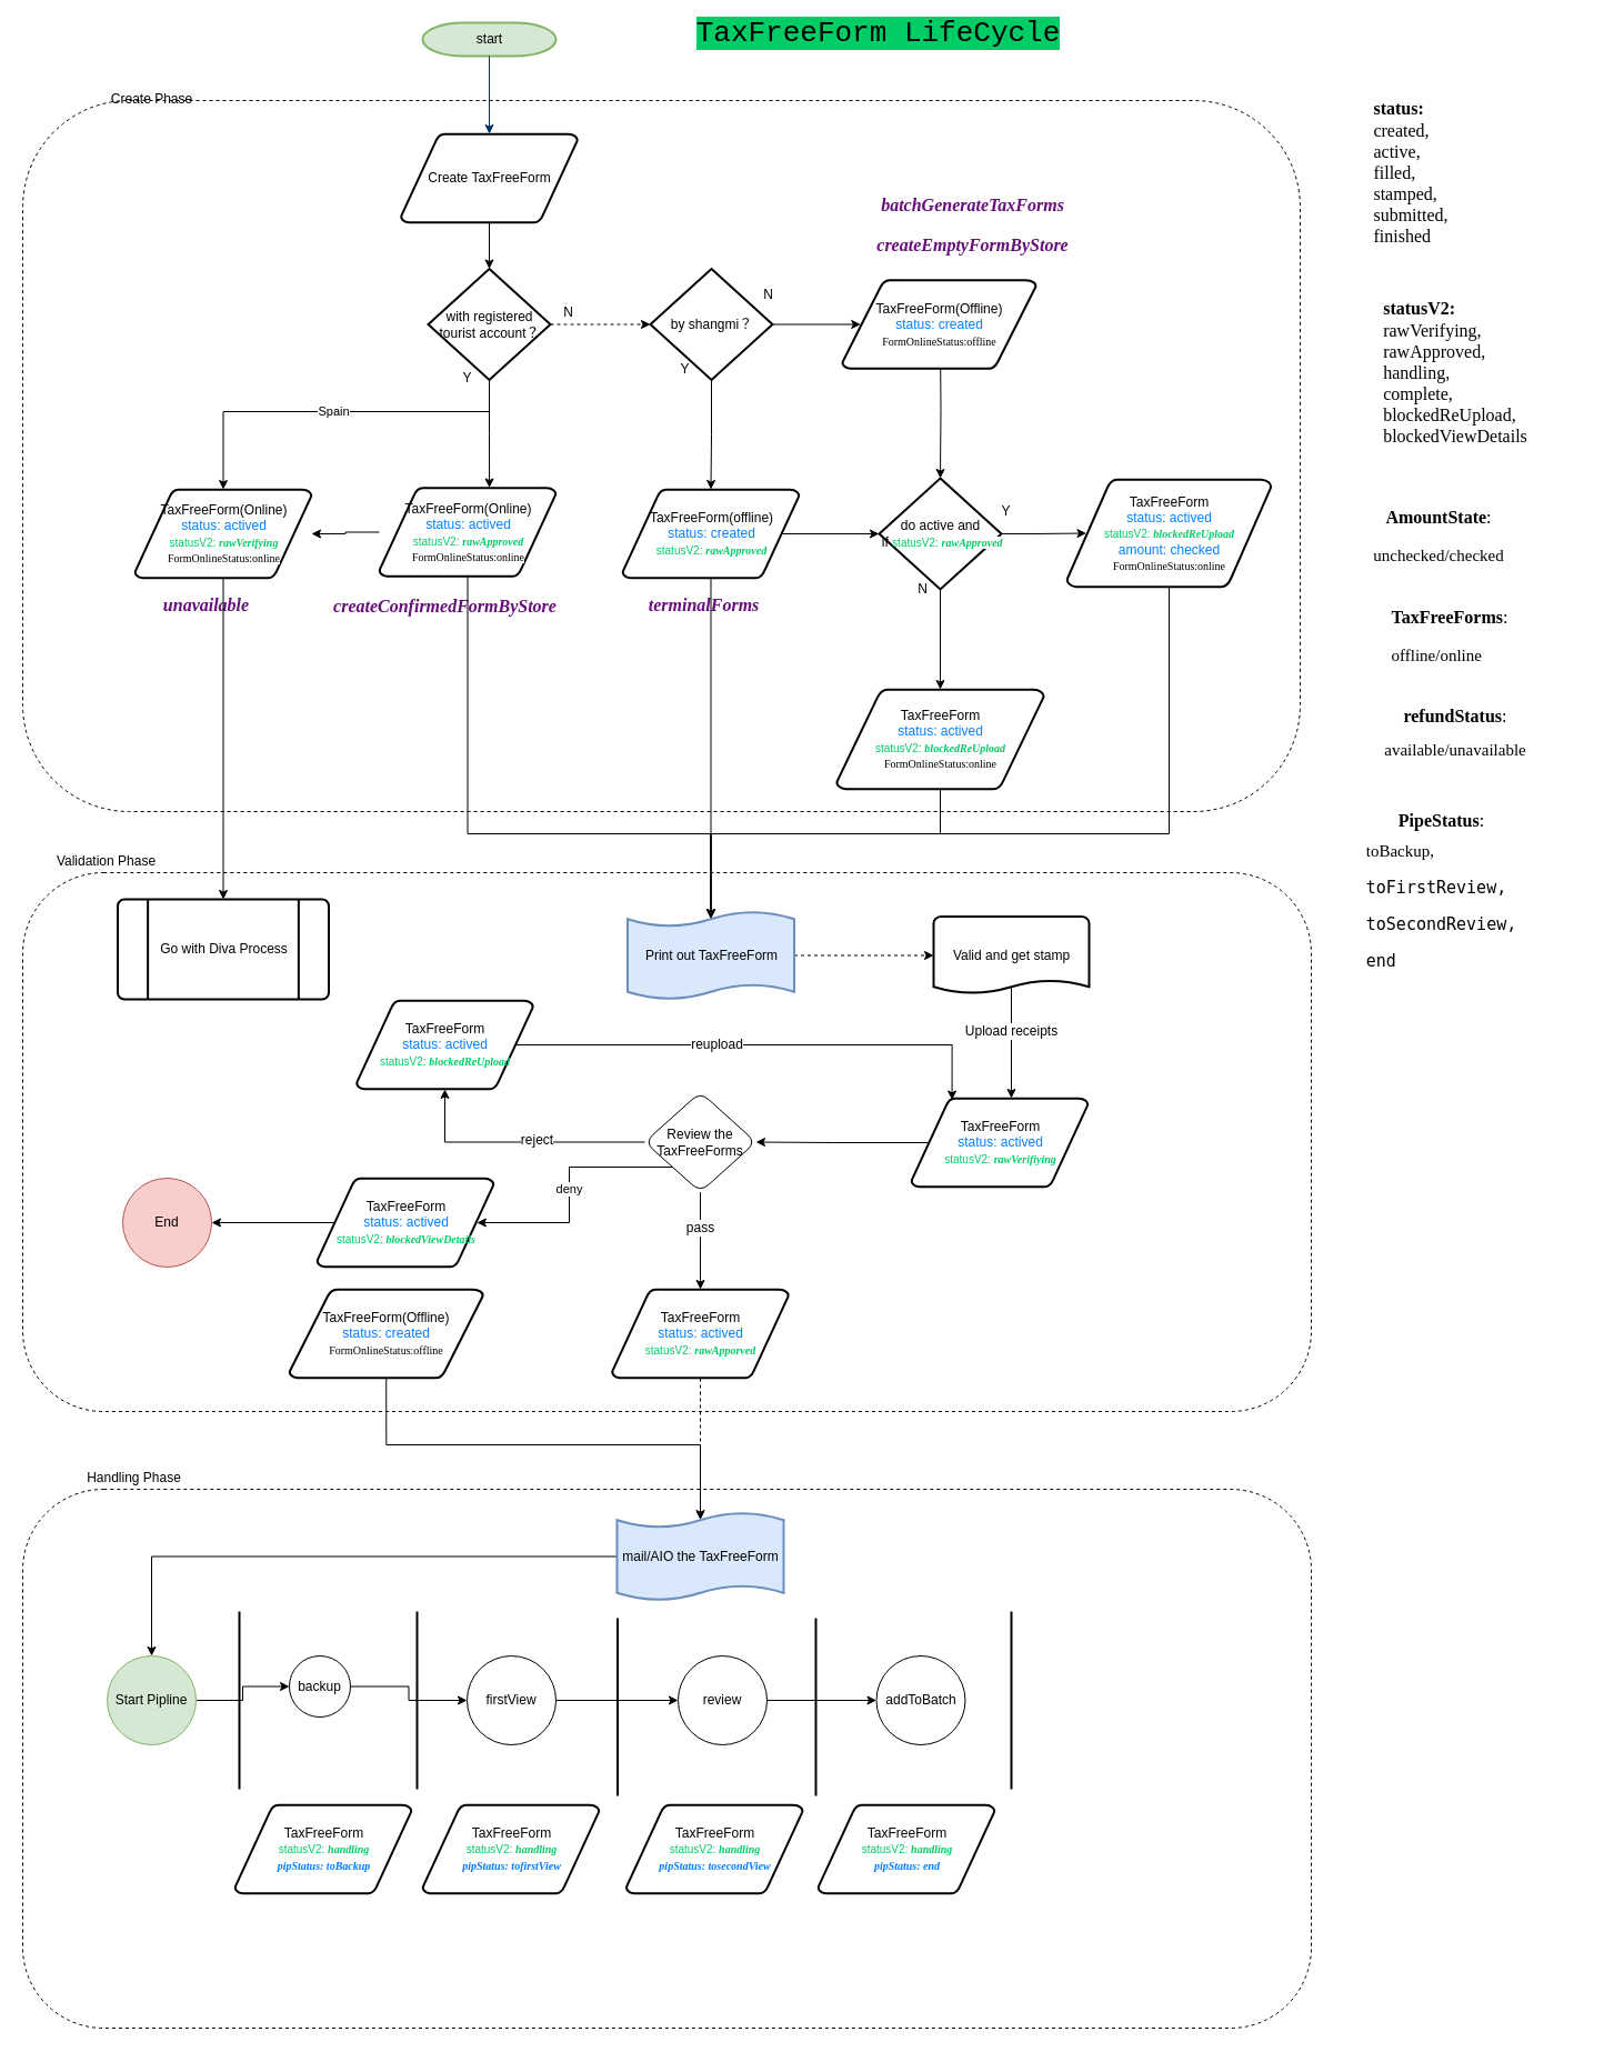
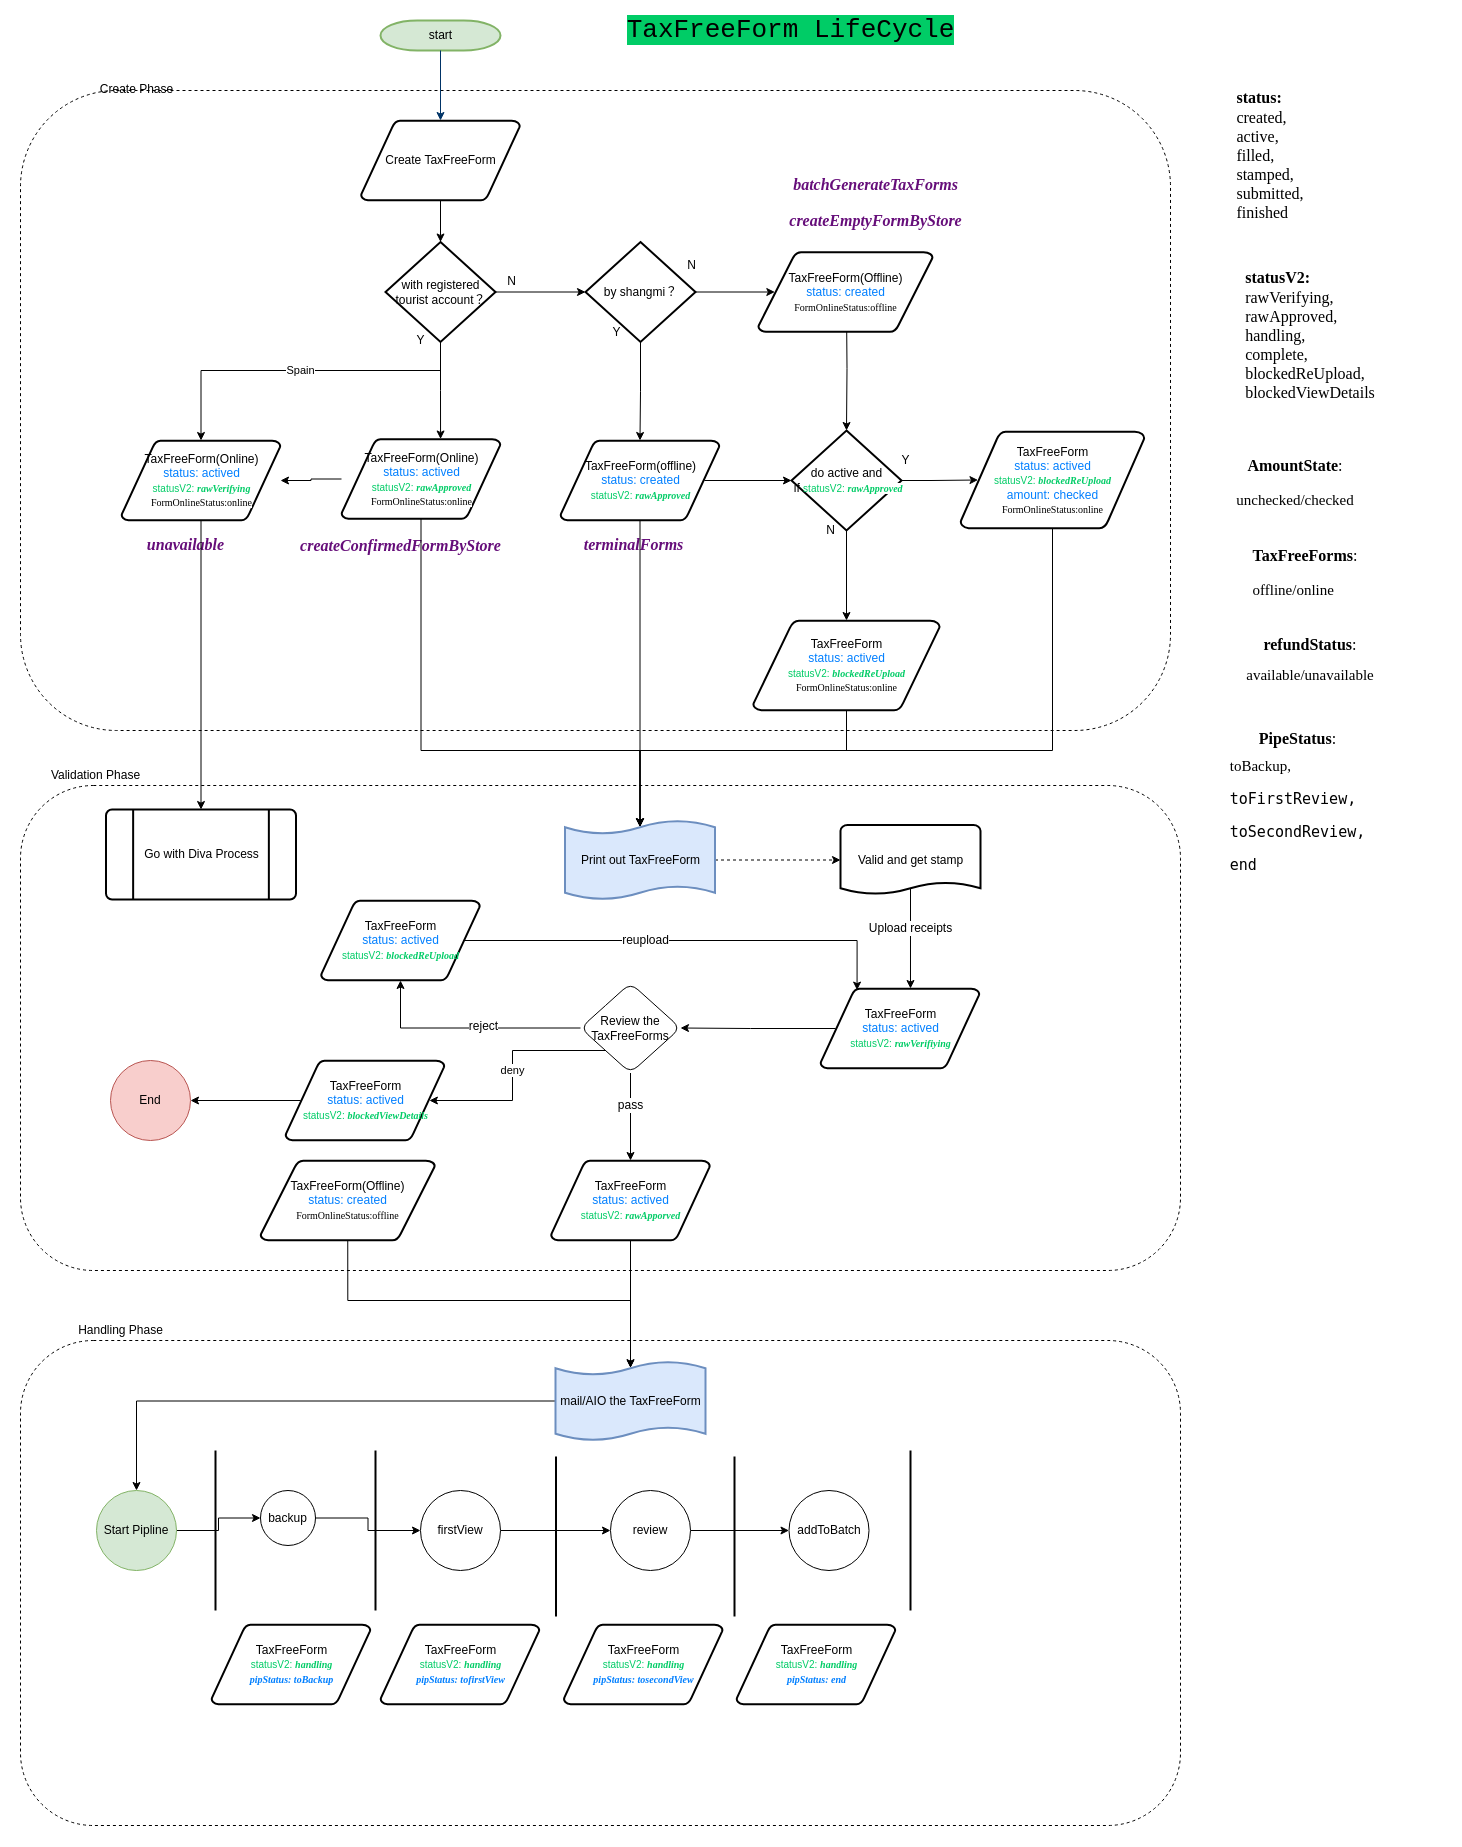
- <mxCell id="11" value="" style="edgeStyle=orthogonalEdgeStyle;rounded=0;orthogonalLoop=1;jettySize=auto;html=1;dashed=1;" edge="1" parent="1" source="30" target="34"><mxGeometry relative="1" as="geometry" /></mxCell>
+ <mxCell id="11" value="" style="edgeStyle=orthogonalEdgeStyle;rounded=0;orthogonalLoop=1;jettySize=auto;html=1;" edge="1" parent="1" source="30" target="34"><mxGeometry relative="1" as="geometry" /></mxCell>
- <mxCell id="83" style="edgeStyle=orthogonalEdgeStyle;rounded=0;orthogonalLoop=1;jettySize=auto;html=1;exitX=0.5;exitY=1;exitDx=0;exitDy=0;exitPerimeter=0;entryX=0.5;entryY=0.09;entryDx=0;entryDy=0;entryPerimeter=0;dashed=1;" edge="1" parent="1" source="68" target="82"><mxGeometry relative="1" as="geometry" /></mxCell>
+ <mxCell id="83" style="edgeStyle=orthogonalEdgeStyle;rounded=0;orthogonalLoop=1;jettySize=auto;html=1;exitX=0.5;exitY=1;exitDx=0;exitDy=0;exitPerimeter=0;entryX=0.5;entryY=0.09;entryDx=0;entryDy=0;entryPerimeter=0;" edge="1" parent="1" source="68" target="82"><mxGeometry relative="1" as="geometry" /></mxCell>
